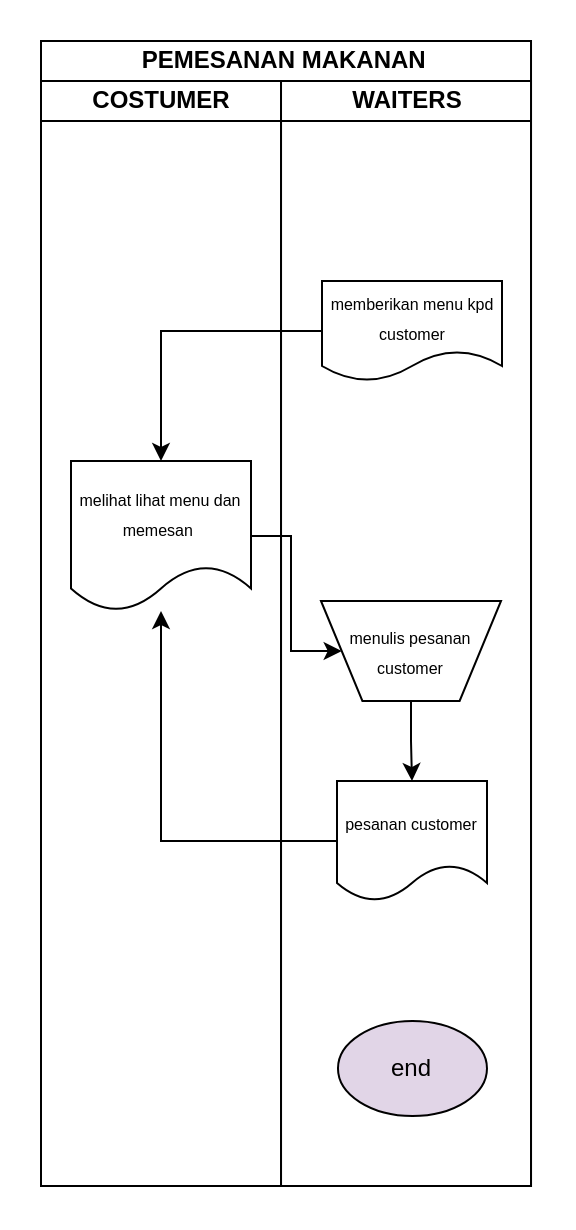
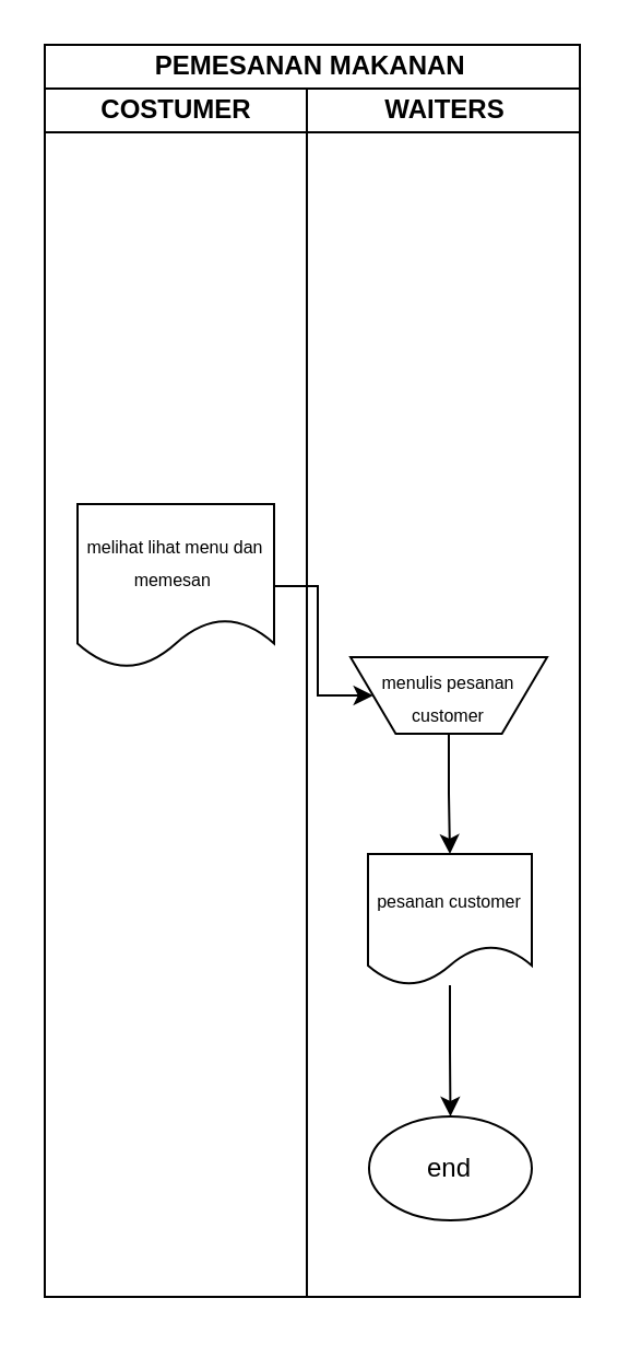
- <mxCell id="13" style="edgeStyle=orthogonalEdgeStyle;rounded=0;orthogonalLoop=1;jettySize=auto;html=1;entryX=0.5;entryY=0;entryDx=0;entryDy=0;" edge="1" parent="2" source="10" target="4"><mxGeometry relative="1" as="geometry" /></mxCell>
- <mxCell id="10" value="&lt;font style=&quot;font-size: 8px;&quot;&gt;memberikan menu kpd customer&lt;/font&gt;" style="shape=document;whiteSpace=wrap;html=1;boundedLbl=1;" vertex="1" parent="5"><mxGeometry x="20.49" y="100" width="90" height="50" as="geometry" /></mxCell>
- <mxCell id="7" value="&lt;font style=&quot;font-size: 8px;&quot;&gt;menulis pesanan customer&lt;/font&gt;" style="verticalLabelPosition=middle;verticalAlign=middle;html=1;shape=trapezoid;perimeter=trapezoidPerimeter;whiteSpace=wrap;size=0.23;arcSize=10;flipV=1;labelPosition=center;align=center;" vertex="1" parent="5"><mxGeometry x="19.99" y="260" width="90.01" height="50" as="geometry" /></mxCell>
+ <mxCell id="7" value="&lt;font style=&quot;font-size: 8px;&quot;&gt;menulis pesanan customer&lt;/font&gt;" style="verticalLabelPosition=middle;verticalAlign=middle;html=1;shape=trapezoid;perimeter=trapezoidPerimeter;whiteSpace=wrap;size=0.23;arcSize=10;flipV=1;labelPosition=center;align=center;" vertex="1" parent="5"><mxGeometry x="19.99" y="260" width="90.01" height="35" as="geometry" /></mxCell>
- <mxCell id="8" value="" style="edgeStyle=orthogonalEdgeStyle;rounded=0;orthogonalLoop=1;jettySize=auto;html=1;" edge="1" parent="5" source="9" target="4"><mxGeometry relative="1" as="geometry" /></mxCell>
+ <mxCell id="8" value="" style="edgeStyle=orthogonalEdgeStyle;rounded=0;orthogonalLoop=1;jettySize=auto;html=1;" edge="1" parent="5" source="9" target="11"><mxGeometry relative="1" as="geometry" /></mxCell>
- <mxCell id="11" value="end" style="ellipse;whiteSpace=wrap;html=1;fillColor=#e1d5e7;" vertex="1" parent="5"><mxGeometry x="28.48" y="470" width="74.51" height="47.5" as="geometry" /></mxCell>
+ <mxCell id="11" value="end" style="ellipse;whiteSpace=wrap;html=1;" vertex="1" parent="5"><mxGeometry x="28.48" y="470" width="74.51" height="47.5" as="geometry" /></mxCell>
